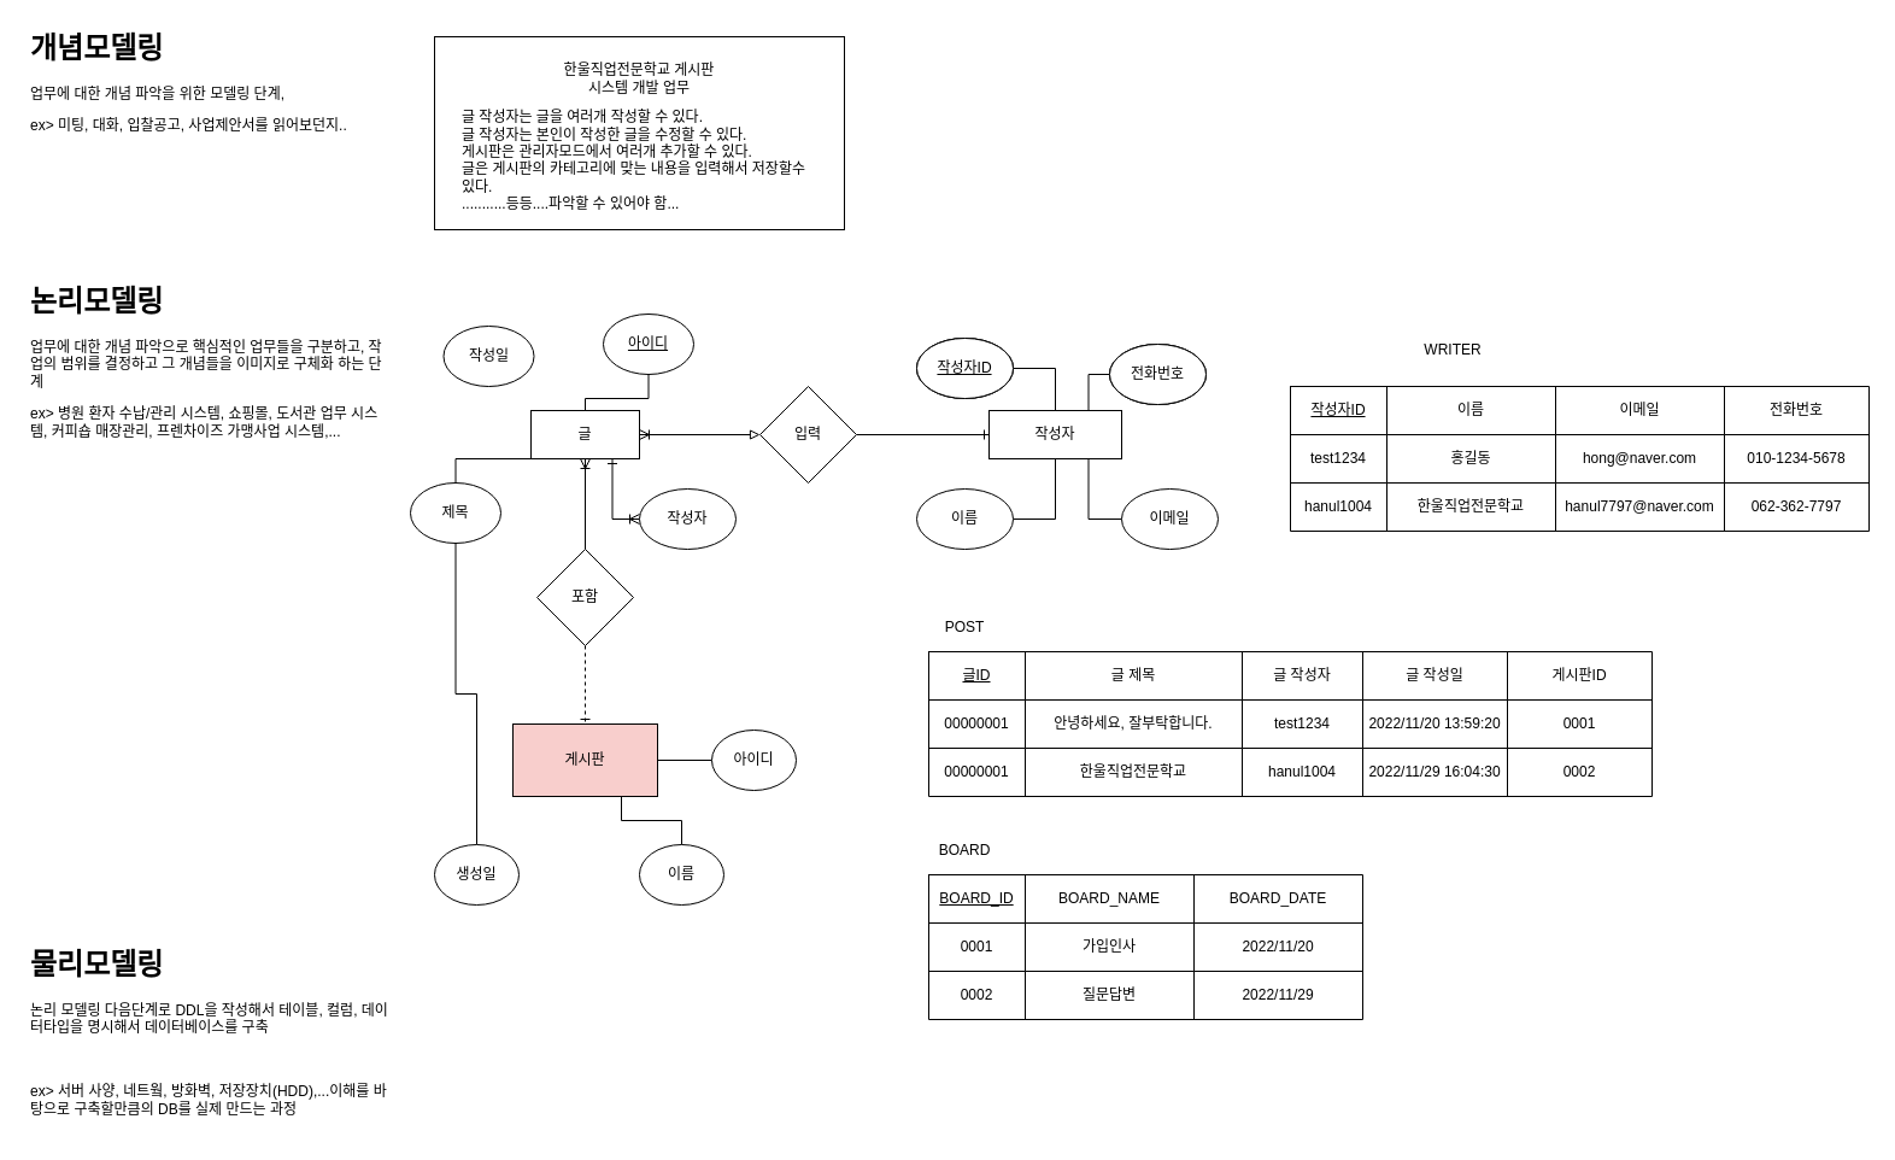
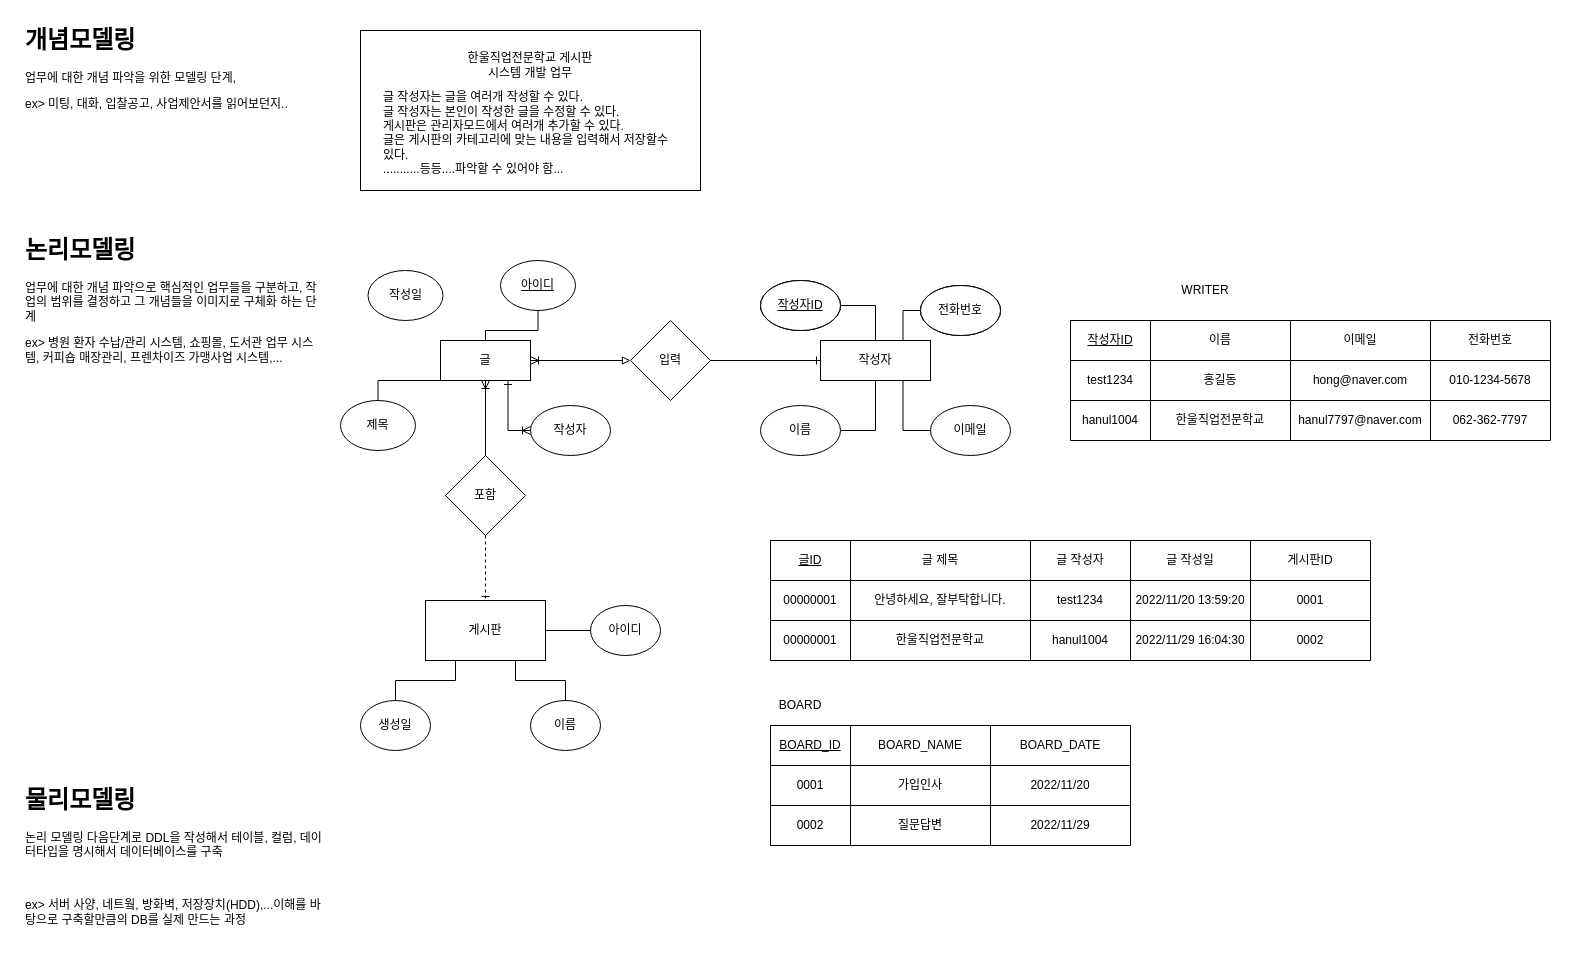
- <mxCell id="59" value="POST" style="text;html=1;strokeColor=none;fillColor=none;align=center;verticalAlign=middle;whiteSpace=wrap;rounded=0;fontSize=12;" vertex="1" parent="1"><mxGeometry x="770" y="505" width="60" height="30" as="geometry" /></mxCell>
- <mxCell id="39" style="edgeStyle=orthogonalEdgeStyle;rounded=0;orthogonalLoop=1;jettySize=auto;html=1;exitX=0.5;exitY=0;exitDx=0;exitDy=0;fontSize=12;startArrow=none;startFill=0;endArrow=none;endFill=0;" edge="1" parent="1" source="40" target="14"><mxGeometry relative="1" as="geometry" /></mxCell>
+ <mxCell id="39" style="edgeStyle=orthogonalEdgeStyle;rounded=0;orthogonalLoop=1;jettySize=auto;html=1;exitX=0.5;exitY=0;exitDx=0;exitDy=0;entryX=0.25;entryY=1;entryDx=0;entryDy=0;fontSize=12;startArrow=none;startFill=0;endArrow=none;endFill=0;" edge="1" parent="1" source="40" target="33"><mxGeometry relative="1" as="geometry" /></mxCell>
- <mxCell id="33" value="게시판" style="rounded=0;whiteSpace=wrap;html=1;fontSize=12;fillColor=#f8cecc;" vertex="1" parent="1"><mxGeometry x="425" y="600" width="120" height="60" as="geometry" /></mxCell>
+ <mxCell id="33" value="게시판" style="rounded=0;whiteSpace=wrap;html=1;fontSize=12;" vertex="1" parent="1"><mxGeometry x="425" y="600" width="120" height="60" as="geometry" /></mxCell>
